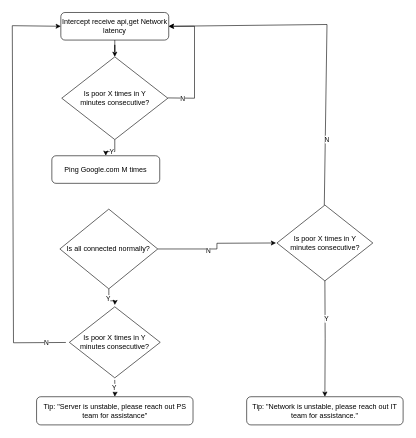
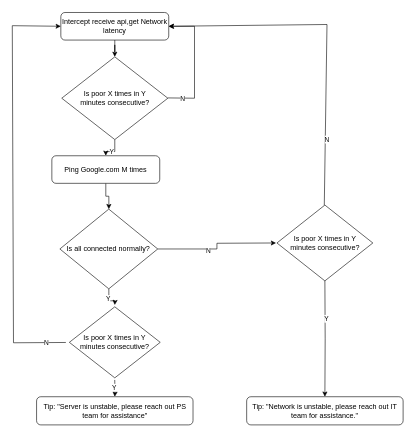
+ <mxCell id="9" value="" style="edgeStyle=orthogonalEdgeStyle;rounded=0;orthogonalLoop=1;jettySize=auto;html=1;fontStyle=0" parent="1" source="10" target="15" edge="1"><mxGeometry relative="1" as="geometry" /></mxCell>
